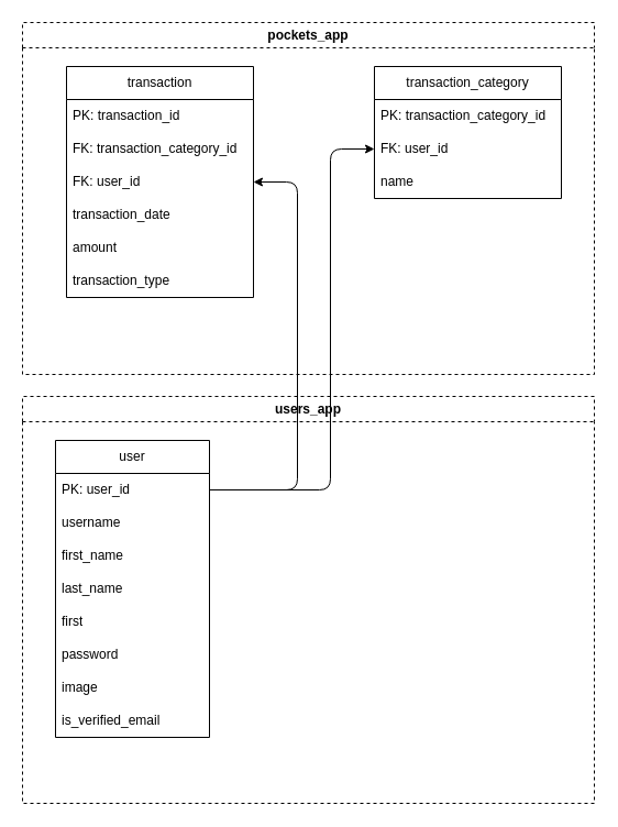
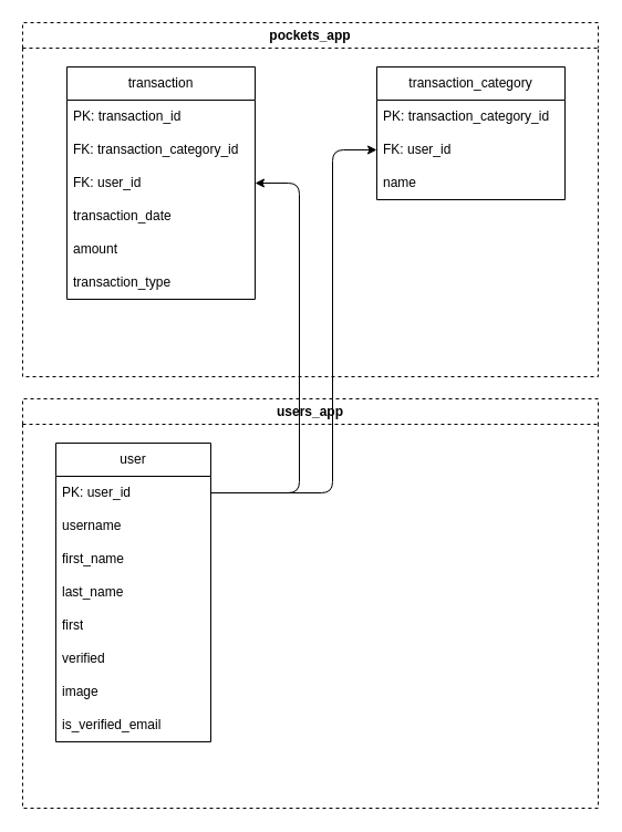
- <mxCell id="9" value="password" style="text;strokeColor=none;fillColor=none;align=left;verticalAlign=middle;spacingLeft=4;spacingRight=4;overflow=hidden;points=[[0,0.5],[1,0.5]];portConstraint=eastwest;rotatable=0;whiteSpace=wrap;html=1;" parent="3" vertex="1"><mxGeometry y="180" width="140" height="30" as="geometry" /></mxCell>
+ <mxCell id="9" value="verified" style="text;strokeColor=none;fillColor=none;align=left;verticalAlign=middle;spacingLeft=4;spacingRight=4;overflow=hidden;points=[[0,0.5],[1,0.5]];portConstraint=eastwest;rotatable=0;whiteSpace=wrap;html=1;" parent="3" vertex="1"><mxGeometry y="180" width="140" height="30" as="geometry" /></mxCell>
